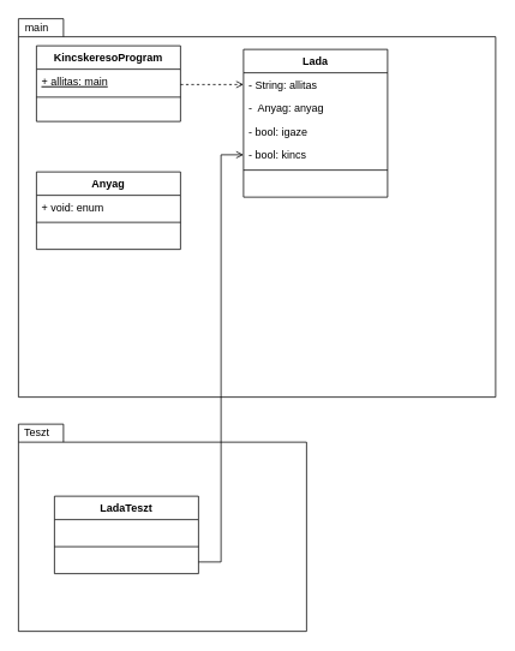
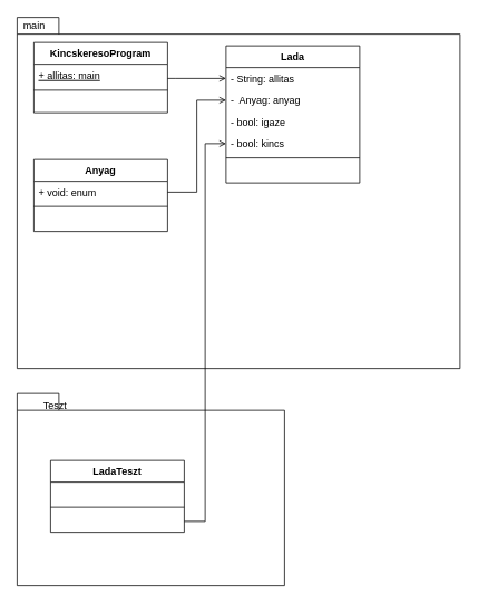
- <mxCell id="3" style="edgeStyle=orthogonalEdgeStyle;rounded=0;orthogonalLoop=1;jettySize=auto;html=1;entryX=0;entryY=0.5;entryDx=0;entryDy=0;endArrow=open;endFill=0;dashed=1;" edge="1" parent="1" source="4" target="8"><mxGeometry relative="1" as="geometry"><Array as="points"><mxPoint x="210" y="93" /><mxPoint x="210" y="93" /></Array></mxGeometry></mxCell>
+ <mxCell id="3" style="edgeStyle=orthogonalEdgeStyle;rounded=0;orthogonalLoop=1;jettySize=auto;html=1;entryX=0;entryY=0.5;entryDx=0;entryDy=0;endArrow=open;endFill=0;" edge="1" parent="1" source="4" target="8"><mxGeometry relative="1" as="geometry"><Array as="points"><mxPoint x="210" y="93" /><mxPoint x="210" y="93" /></Array></mxGeometry></mxCell>
+ <mxCell id="27" style="edgeStyle=orthogonalEdgeStyle;rounded=0;orthogonalLoop=1;jettySize=auto;html=1;endArrow=open;endFill=0;" edge="1" parent="1" source="24" target="9"><mxGeometry relative="1" as="geometry" /></mxCell>
- <mxCell id="21" value="Teszt" style="text;html=1;resizable=0;autosize=1;align=center;verticalAlign=middle;points=[];fillColor=none;strokeColor=none;rounded=0;" vertex="1" parent="15"><mxGeometry width="40" height="20" as="geometry" /></mxCell>
+ <mxCell id="21" value="Teszt" style="text;html=1;resizable=0;autosize=1;align=center;verticalAlign=middle;points=[];fillColor=none;strokeColor=none;rounded=0;" vertex="1" parent="15"><mxGeometry x="25" y="5" width="40" height="20" as="geometry" /></mxCell>
